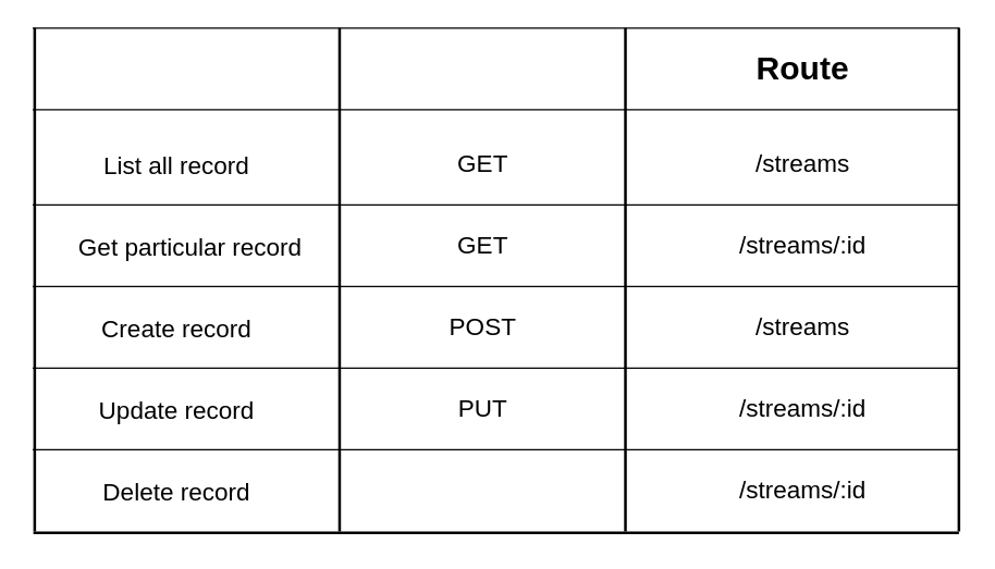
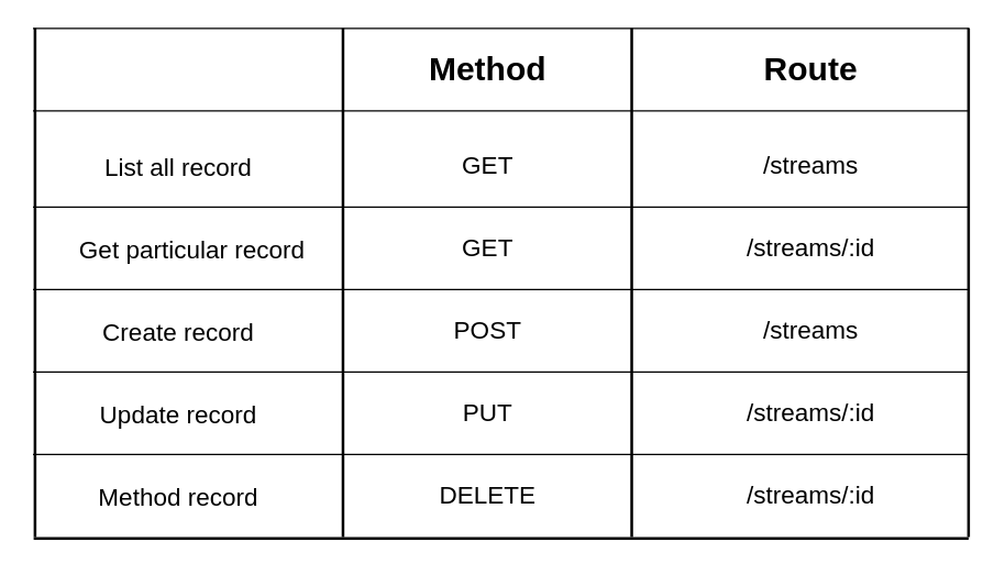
+ <mxCell id="3" value="&lt;font style=&quot;font-size: 24px;&quot;&gt;Method&lt;/font&gt;" style="text;html=1;align=center;verticalAlign=middle;resizable=0;points=[];autosize=1;strokeColor=none;fillColor=none;fontStyle=1" vertex="1" parent="1"><mxGeometry x="299" y="30" width="110" height="40" as="geometry" /></mxCell>
- <mxCell id="21" value="&lt;font style=&quot;font-size: 18px;&quot;&gt;Delete record&lt;/font&gt;" style="text;html=1;align=center;verticalAlign=middle;resizable=0;points=[];autosize=1;strokeColor=none;fillColor=none;fontSize=24;" vertex="1" parent="1"><mxGeometry x="64" y="340" width="130" height="40" as="geometry" /></mxCell>
+ <mxCell id="21" value="&lt;font style=&quot;font-size: 18px;&quot;&gt;Method record&lt;/font&gt;" style="text;html=1;align=center;verticalAlign=middle;resizable=0;points=[];autosize=1;strokeColor=none;fillColor=none;fontSize=24;" vertex="1" parent="1"><mxGeometry x="64" y="340" width="130" height="40" as="geometry" /></mxCell>
+ <mxCell id="15" value="DELETE" style="text;html=1;align=center;verticalAlign=middle;resizable=0;points=[];autosize=1;strokeColor=none;fillColor=none;fontSize=18;" vertex="1" parent="1"><mxGeometry x="309" y="340" width="90" height="40" as="geometry" /></mxCell>
